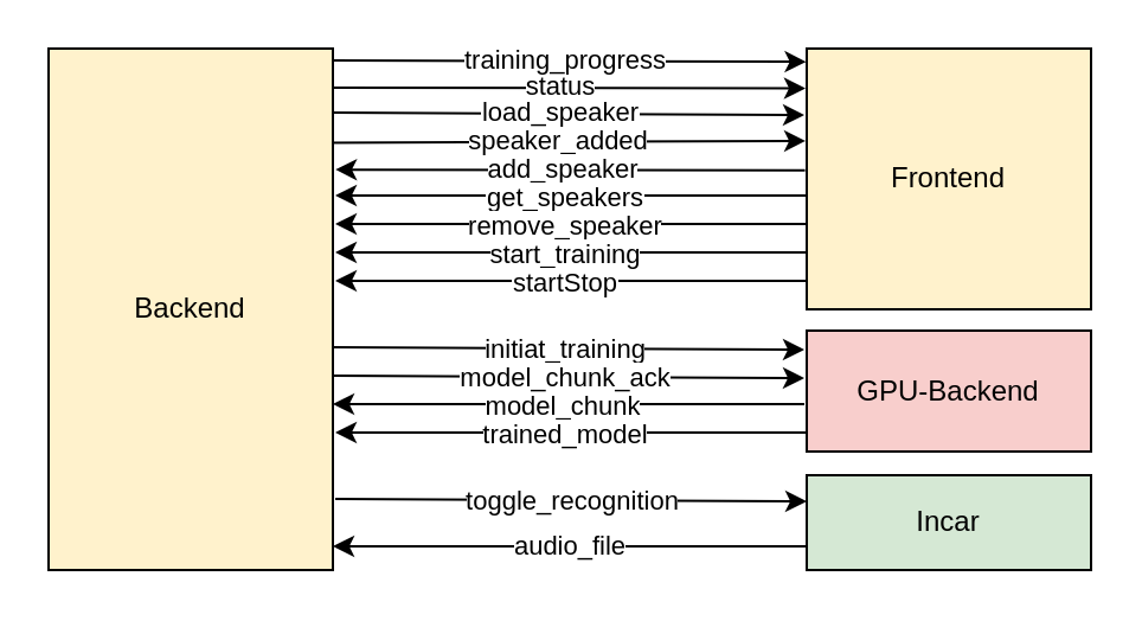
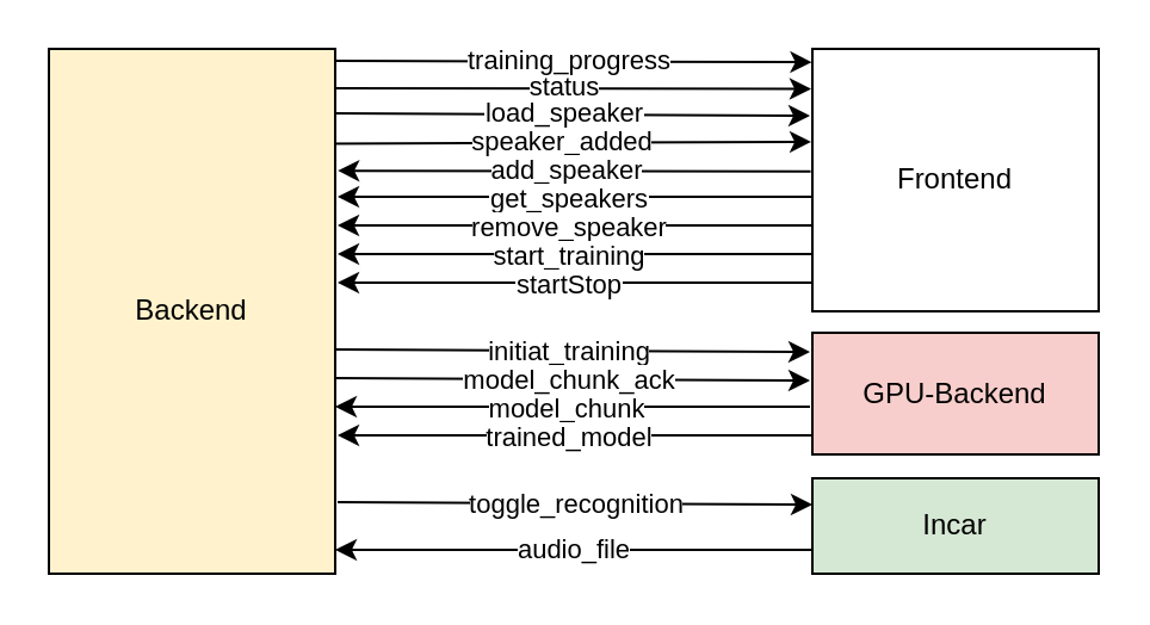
- <mxCell id="34" value="Frontend" style="rounded=0;whiteSpace=wrap;html=1;fillColor=#fff2cc;" parent="1" vertex="1"><mxGeometry x="340" y="20" width="120" height="110" as="geometry" /></mxCell>
+ <mxCell id="34" value="Frontend" style="rounded=0;whiteSpace=wrap;html=1;" parent="1" vertex="1"><mxGeometry x="340" y="20" width="120" height="110" as="geometry" /></mxCell>
